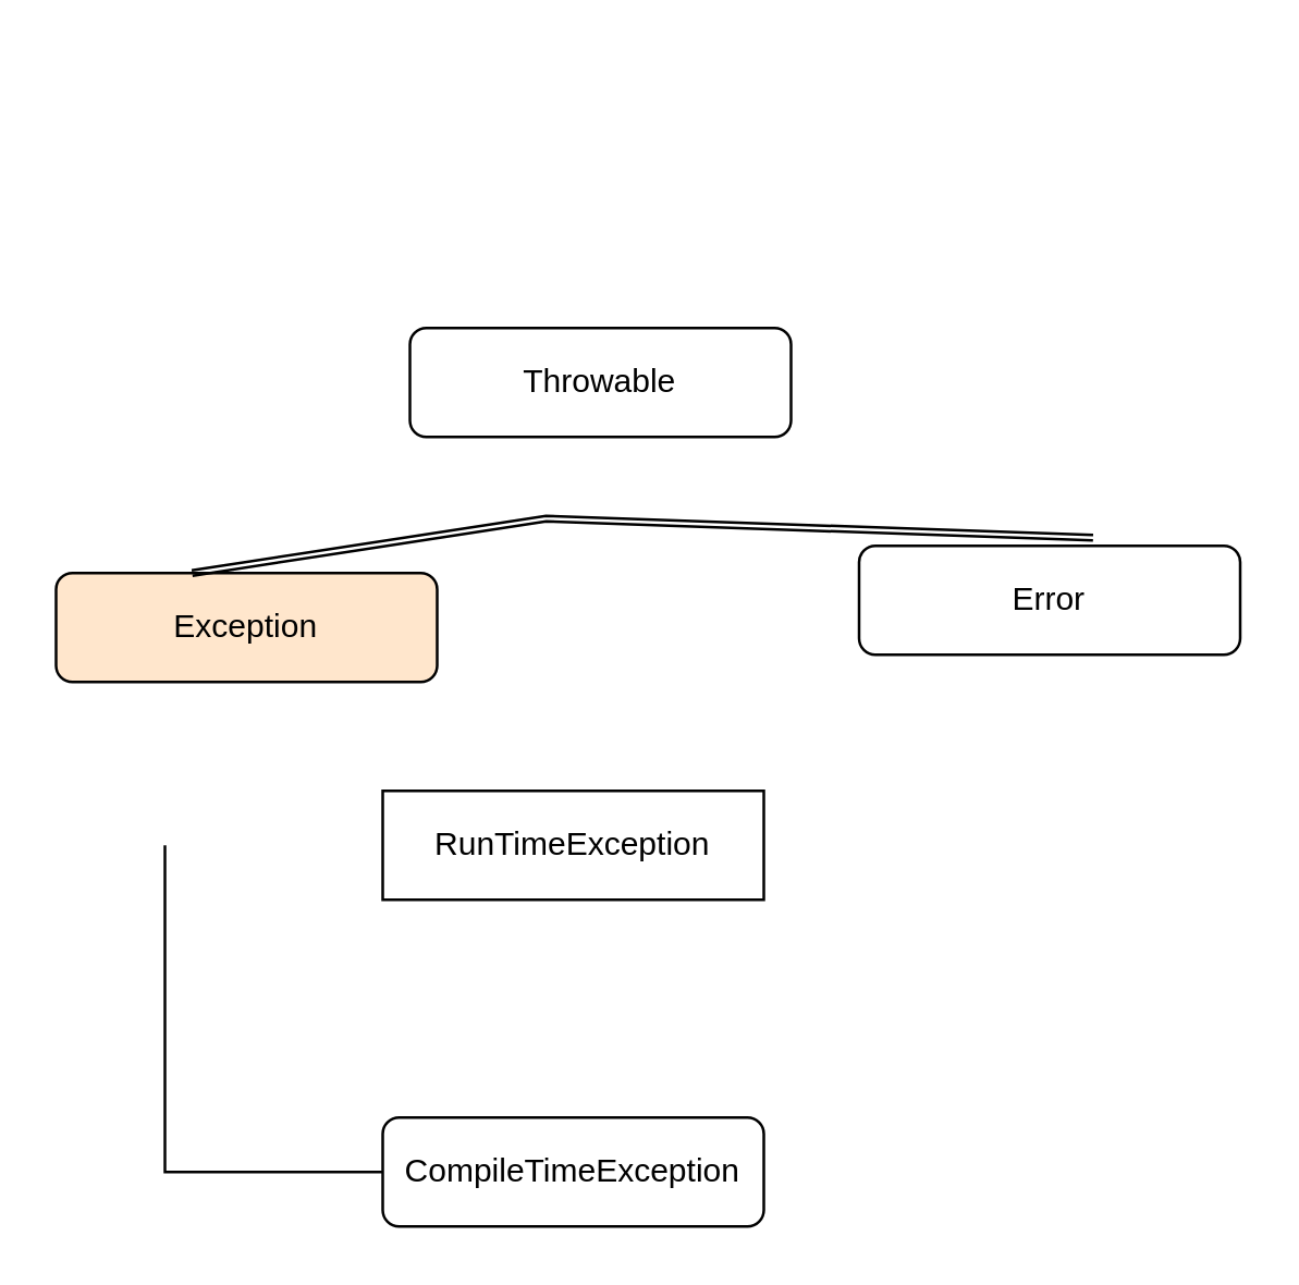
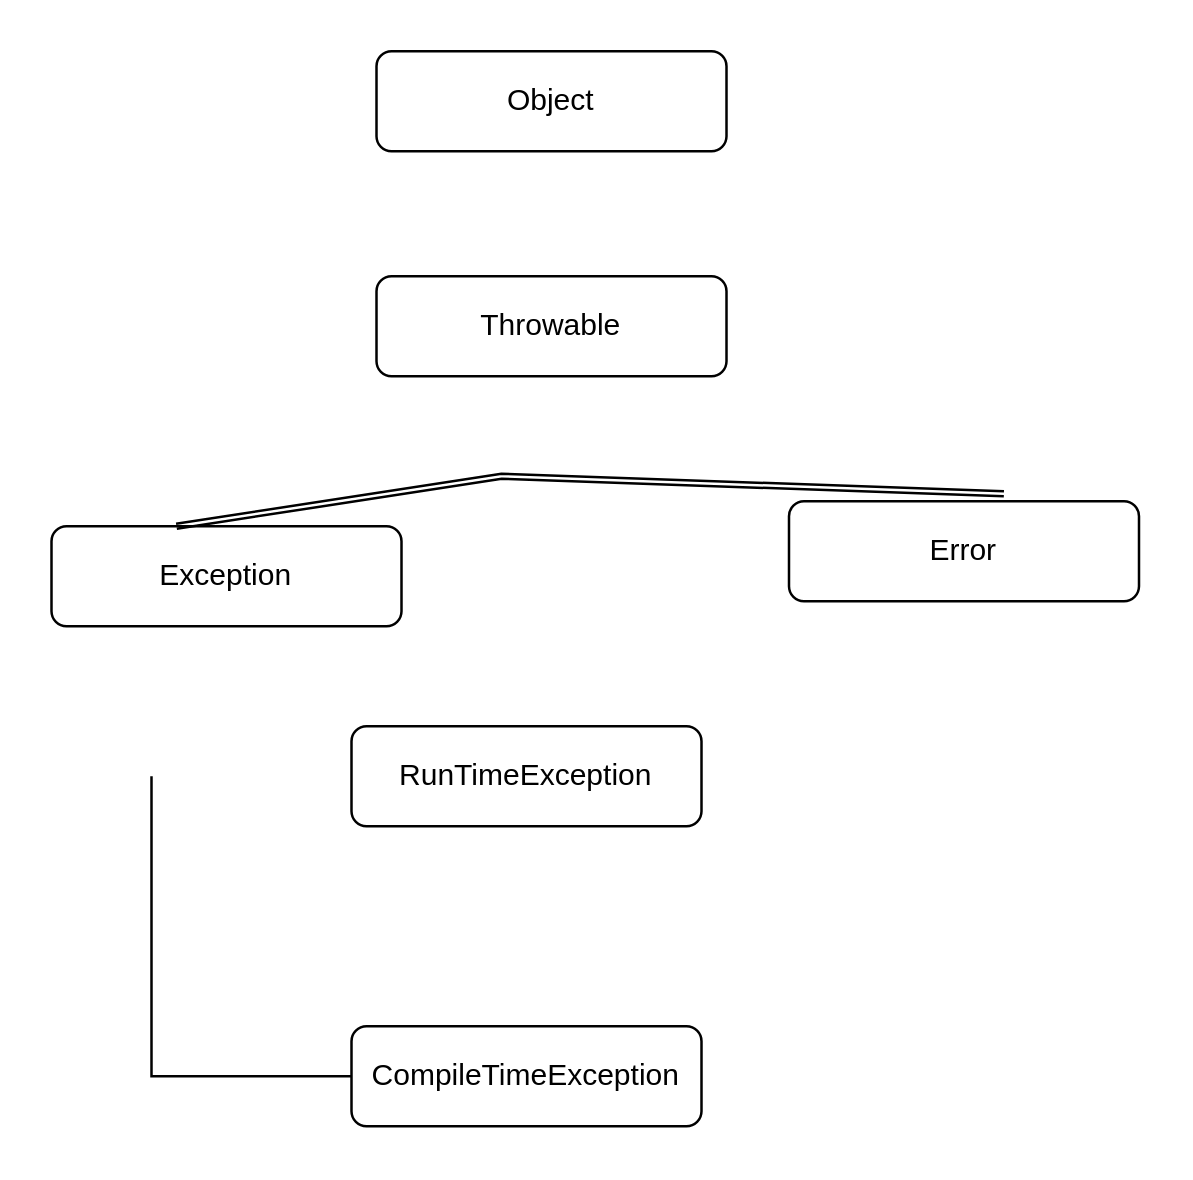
+ <mxCell id="2" value="Object" style="rounded=1;whiteSpace=wrap;html=1;" vertex="1" parent="1"><mxGeometry x="150" y="20" width="140" height="40" as="geometry" /></mxCell>
- <mxCell id="4" value="Throwable" style="rounded=1;whiteSpace=wrap;html=1;" vertex="1" parent="1"><mxGeometry x="150" y="120" width="140" height="40" as="geometry" /></mxCell>
+ <mxCell id="4" value="Throwable" style="rounded=1;whiteSpace=wrap;html=1;" vertex="1" parent="1"><mxGeometry x="150" y="110" width="140" height="40" as="geometry" /></mxCell>
- <mxCell id="3" value="Exception" style="rounded=1;whiteSpace=wrap;html=1;fillColor=#ffe6cc;" vertex="1" parent="1"><mxGeometry y="210" width="140" height="40" as="geometry" x="20" /></mxCell>
+ <mxCell id="3" value="Exception" style="rounded=1;whiteSpace=wrap;html=1;" vertex="1" parent="1"><mxGeometry y="210" width="140" height="40" as="geometry" x="20" /></mxCell>
- <mxCell id="6" value="RunTimeException" style="whiteSpace=wrap;html=1;rounded=0;" vertex="1" parent="1"><mxGeometry x="140" y="290" width="140" height="40" as="geometry" /></mxCell>
+ <mxCell id="6" value="RunTimeException" style="rounded=1;whiteSpace=wrap;html=1;" vertex="1" parent="1"><mxGeometry x="140" y="290" width="140" height="40" as="geometry" /></mxCell>
